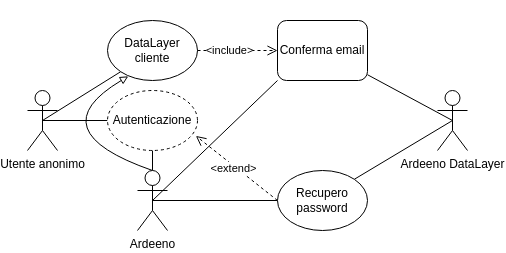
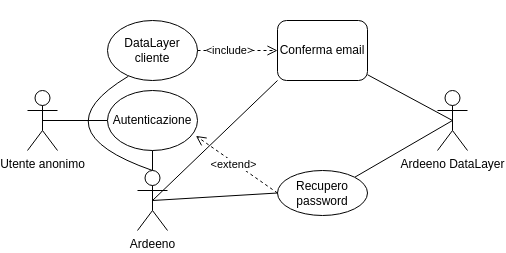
- <mxCell id="2" style="rounded=0;orthogonalLoop=1;jettySize=auto;html=1;endArrow=none;endFill=0;entryX=0;entryY=1;entryDx=0;entryDy=0;exitX=0.5;exitY=0.5;exitDx=0;exitDy=0;exitPerimeter=0;" parent="1" source="4" target="6" edge="1"><mxGeometry relative="1" as="geometry"><mxPoint x="50" y="0" as="targetPoint" /></mxGeometry></mxCell>
- <mxCell id="13" style="edgeStyle=none;html=1;exitX=0.5;exitY=0;exitDx=0;exitDy=0;exitPerimeter=0;entryX=0.231;entryY=0.93;entryDx=0;entryDy=0;curved=1;endArrow=block;endFill=0;entryPerimeter=0;" edge="1" parent="1" source="14" target="6"><mxGeometry relative="1" as="geometry"><Array as="points"><mxPoint x="30" y="130" /></Array></mxGeometry></mxCell>
+ <mxCell id="13" style="edgeStyle=none;html=1;exitX=0.5;exitY=0;exitDx=0;exitDy=0;exitPerimeter=0;entryX=0.231;entryY=0.93;entryDx=0;entryDy=0;curved=1;endArrow=none;endFill=0;entryPerimeter=0;" edge="1" parent="1" source="14" target="6"><mxGeometry relative="1" as="geometry"><Array as="points"><mxPoint x="30" y="130" /></Array></mxGeometry></mxCell>
- <mxCell id="7" value="Autenticazione" style="ellipse;whiteSpace=wrap;html=1;dashed=1;" parent="1" vertex="1"><mxGeometry x="100" y="90" width="90" height="60" as="geometry" /></mxCell>
+ <mxCell id="7" value="Autenticazione" style="ellipse;whiteSpace=wrap;html=1;" parent="1" vertex="1"><mxGeometry x="100" y="90" width="90" height="60" as="geometry" /></mxCell>
- <mxCell id="17" value="Recupero password" style="ellipse;whiteSpace=wrap;html=1;" parent="1" vertex="1"><mxGeometry x="270" y="170" width="90" height="60" as="geometry" /></mxCell>
+ <mxCell id="17" value="Recupero password" style="ellipse;whiteSpace=wrap;html=1;" parent="1" vertex="1"><mxGeometry x="270" y="170" width="90" height="45" as="geometry" /></mxCell>
